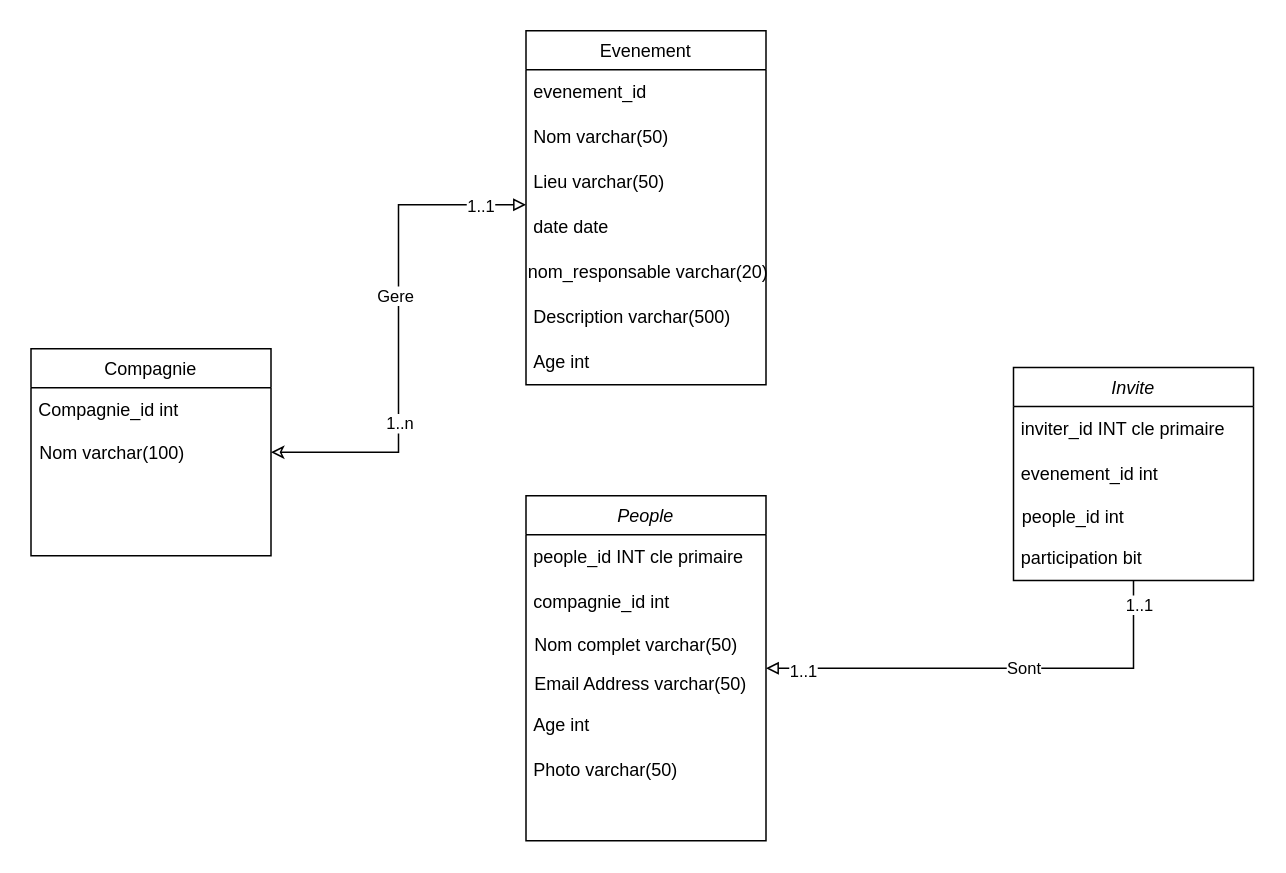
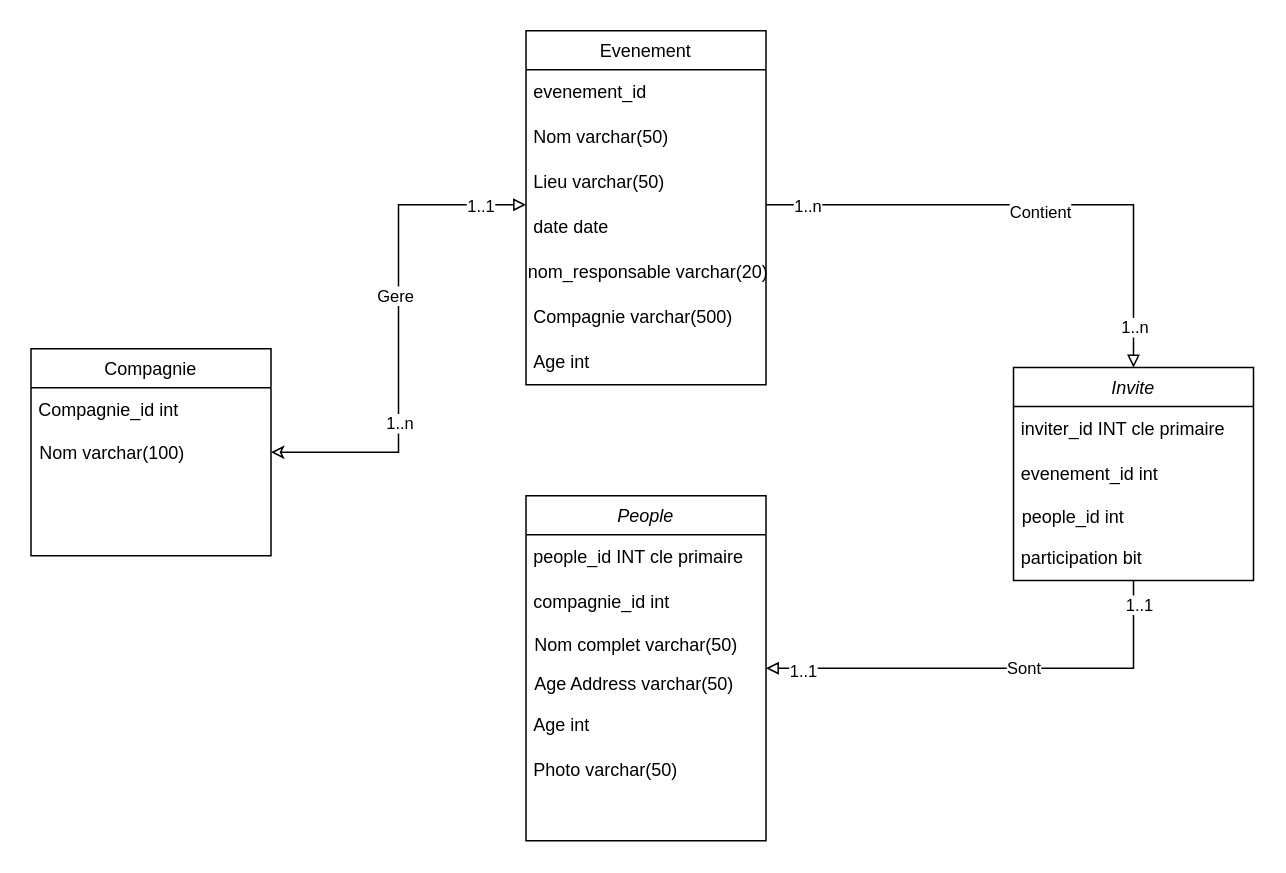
+ <mxCell id="2" style="edgeStyle=elbowEdgeStyle;rounded=0;orthogonalLoop=1;jettySize=auto;html=1;exitX=0.5;exitY=0;exitDx=0;exitDy=0;entryX=1;entryY=0;entryDx=0;entryDy=0;startArrow=block;startFill=0;endArrow=none;endFill=0;" edge="1" parent="1" source="6" target="18"><mxGeometry relative="1" as="geometry"><Array as="points"><mxPoint x="755" y="170" /><mxPoint x="755" y="158" /></Array></mxGeometry></mxCell>
+ <mxCell id="3" value="Contient" style="edgeLabel;html=1;align=center;verticalAlign=middle;resizable=0;points=[];" vertex="1" connectable="0" parent="2"><mxGeometry x="-0.032" y="4" relative="1" as="geometry"><mxPoint as="offset" /></mxGeometry></mxCell>
+ <mxCell id="4" value="1..n" style="edgeLabel;html=1;align=center;verticalAlign=middle;resizable=0;points=[];" vertex="1" connectable="0" parent="2"><mxGeometry x="0.844" relative="1" as="geometry"><mxPoint as="offset" /></mxGeometry></mxCell>
+ <mxCell id="5" value="1..n" style="edgeLabel;html=1;align=center;verticalAlign=middle;resizable=0;points=[];" vertex="1" connectable="0" parent="2"><mxGeometry x="-0.848" relative="1" as="geometry"><mxPoint as="offset" /></mxGeometry></mxCell>
- <mxCell id="20" value="&amp;nbsp;Description varchar(500)" style="text;strokeColor=none;align=left;fillColor=none;html=1;verticalAlign=middle;whiteSpace=wrap;rounded=0;" vertex="1" parent="14"><mxGeometry y="176" width="160" height="30" as="geometry" /></mxCell>
+ <mxCell id="20" value="&amp;nbsp;Compagnie varchar(500)" style="text;strokeColor=none;align=left;fillColor=none;html=1;verticalAlign=middle;whiteSpace=wrap;rounded=0;" vertex="1" parent="14"><mxGeometry y="176" width="160" height="30" as="geometry" /></mxCell>
- <mxCell id="30" value="Email Address varchar(50)" style="text;align=left;verticalAlign=top;spacingLeft=4;spacingRight=4;overflow=hidden;rotatable=0;points=[[0,0.5],[1,0.5]];portConstraint=eastwest;rounded=0;shadow=0;html=0;" vertex="1" parent="26"><mxGeometry y="112" width="160" height="26" as="geometry" /></mxCell>
+ <mxCell id="30" value="Age Address varchar(50)" style="text;align=left;verticalAlign=top;spacingLeft=4;spacingRight=4;overflow=hidden;rotatable=0;points=[[0,0.5],[1,0.5]];portConstraint=eastwest;rounded=0;shadow=0;html=0;" vertex="1" parent="26"><mxGeometry y="112" width="160" height="26" as="geometry" /></mxCell>
